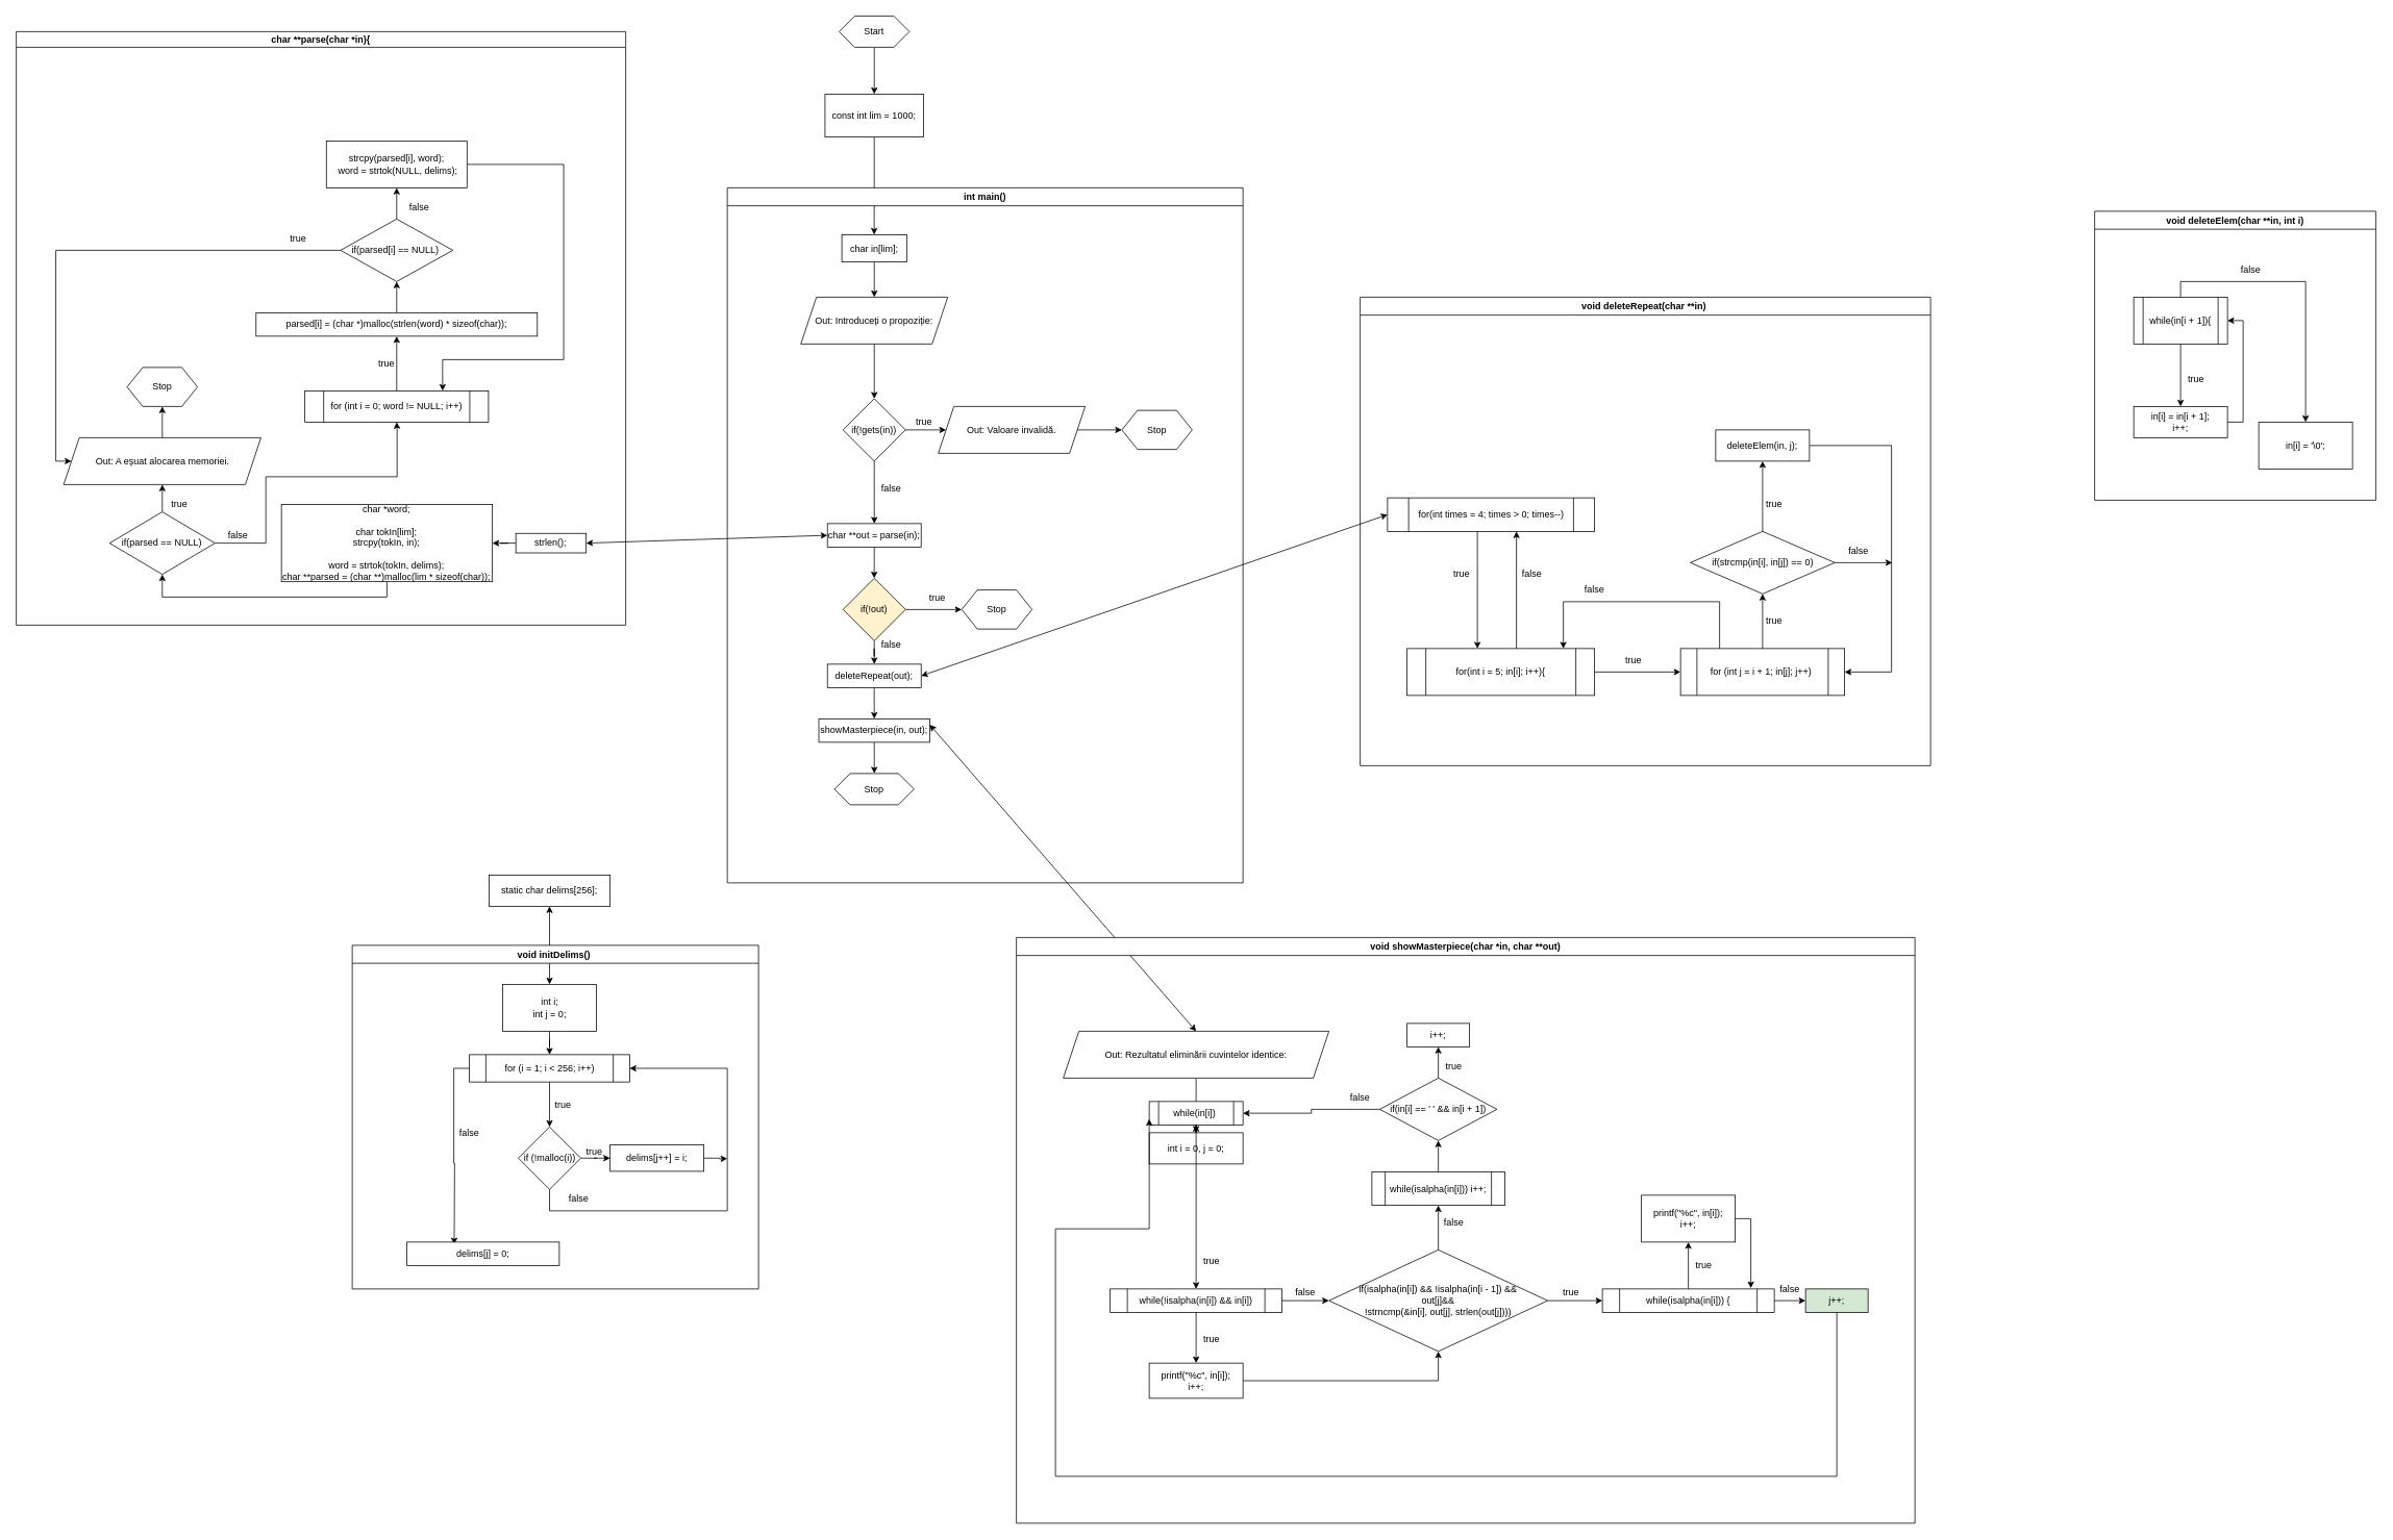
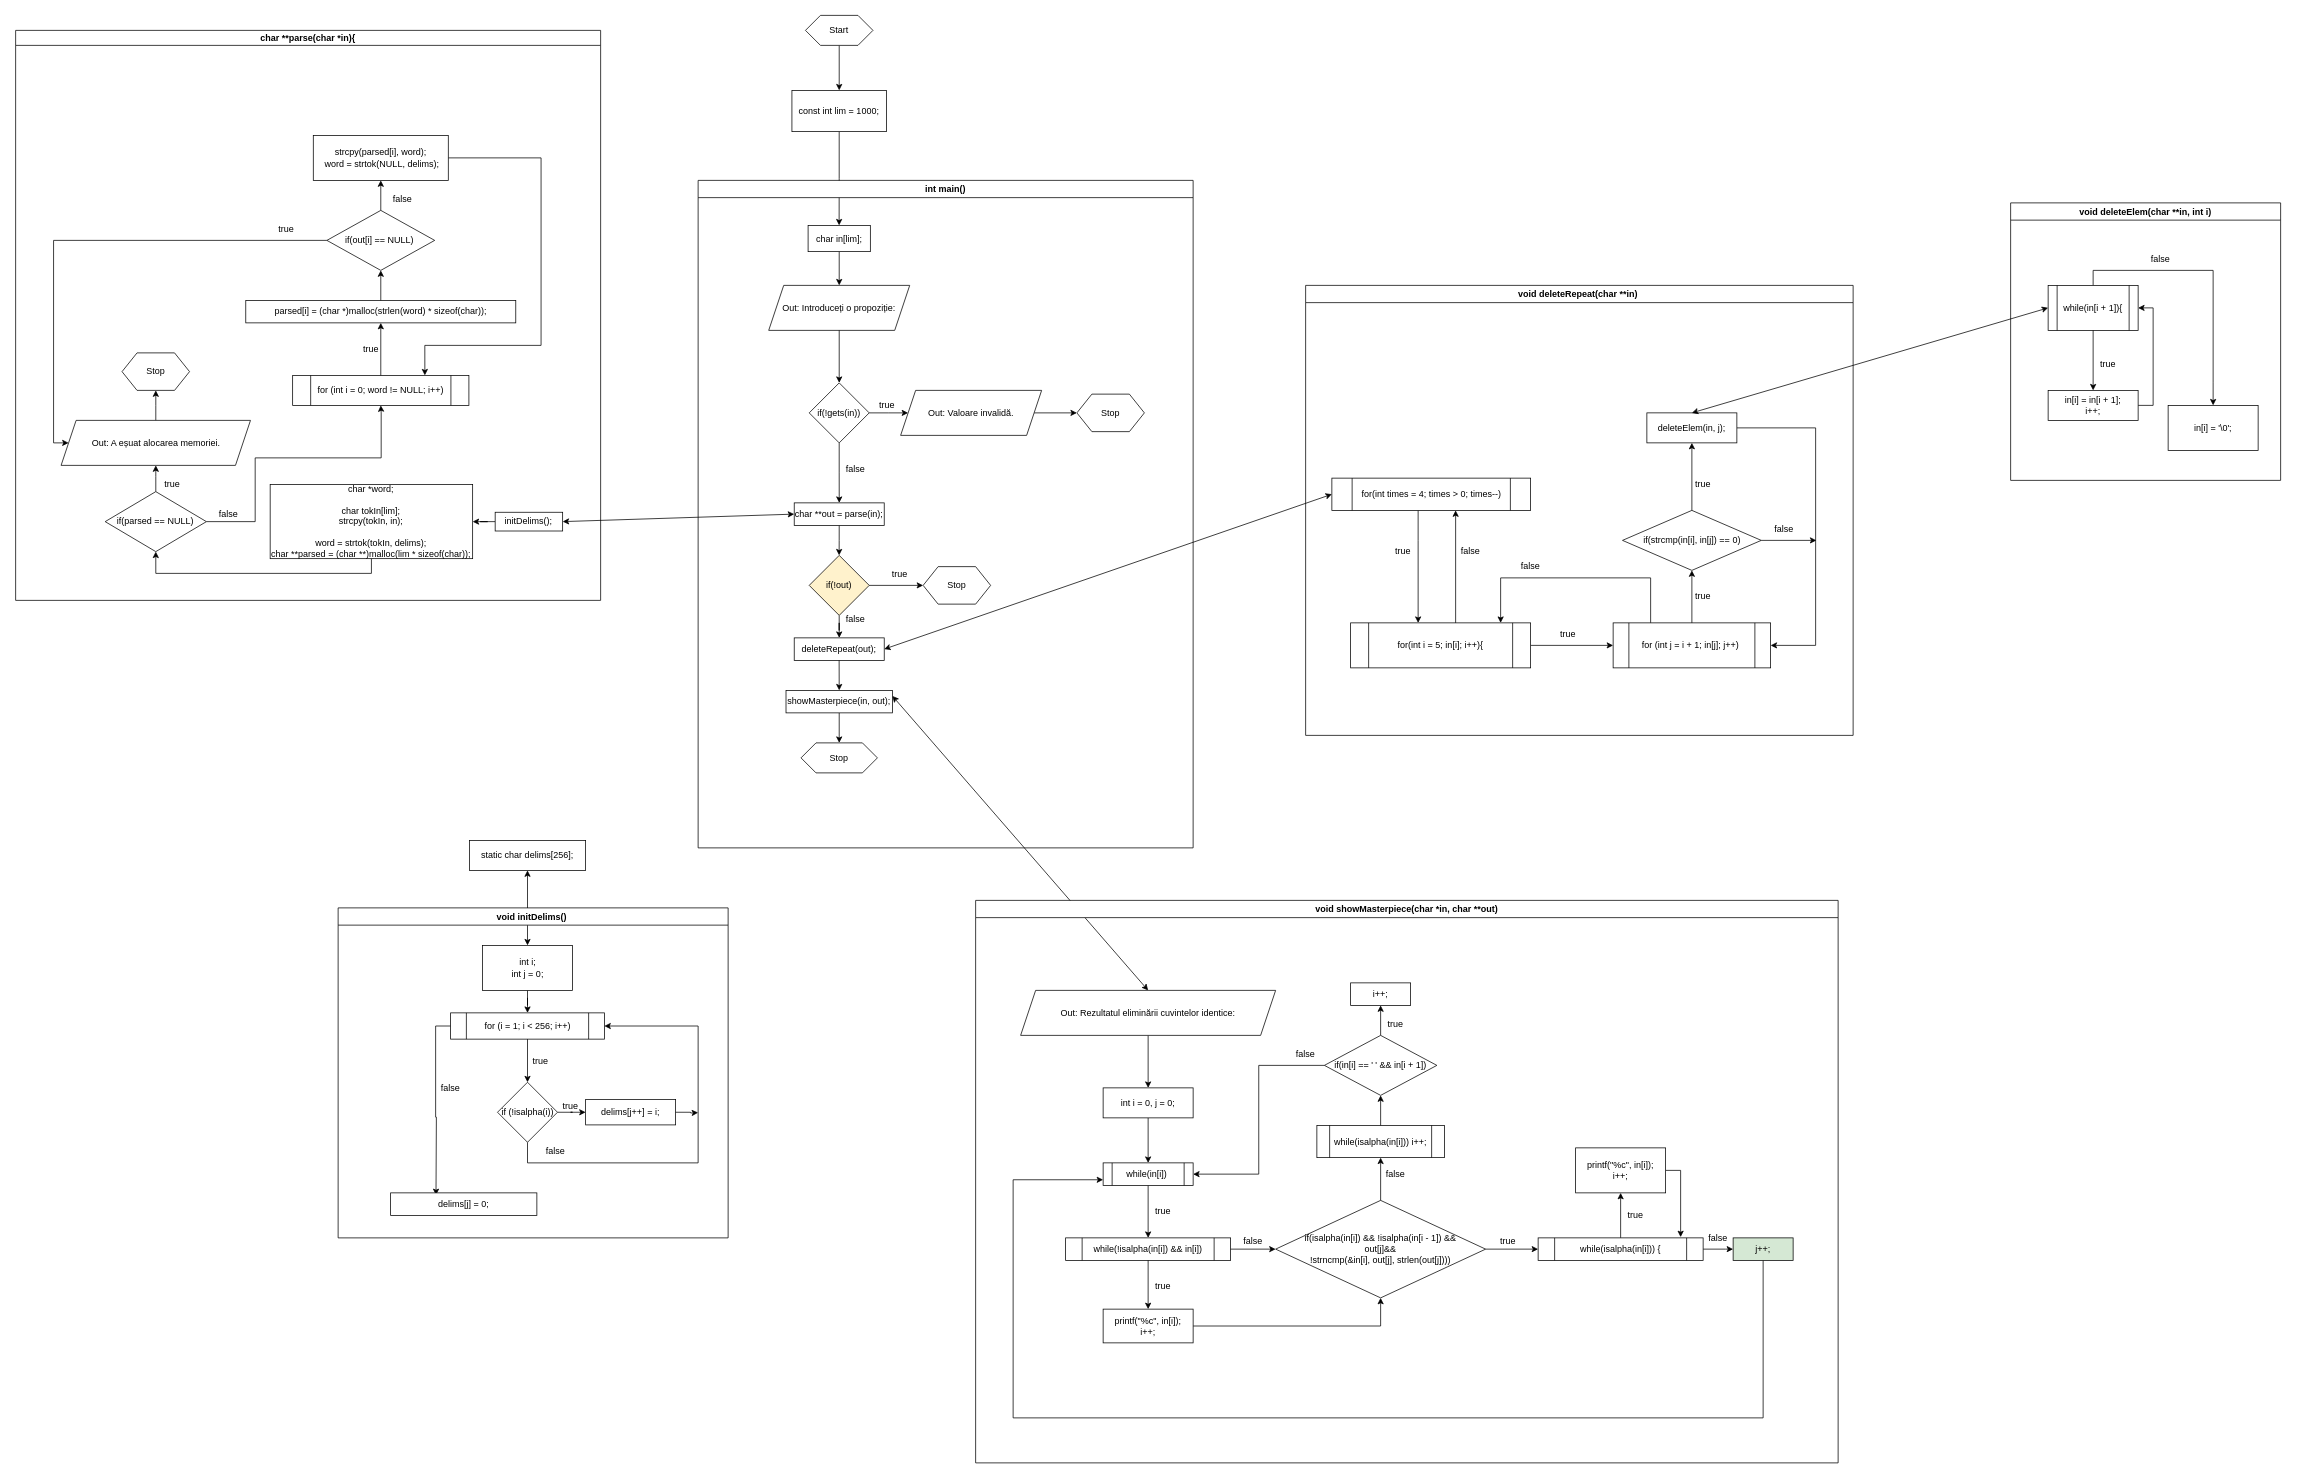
- <mxCell id="50" value="&lt;span style=&quot;font-size: 12px&quot;&gt;if(parsed[i] == NULL)&amp;nbsp;&lt;/span&gt;" style="rhombus;whiteSpace=wrap;html=1;" parent="32" vertex="1"><mxGeometry x="415.01" y="240" width="143.75" height="80" as="geometry" /></mxCell>
+ <mxCell id="50" value="&lt;span style=&quot;font-size: 12px&quot;&gt;if(out[i] == NULL)&amp;nbsp;&lt;/span&gt;" style="rhombus;whiteSpace=wrap;html=1;" parent="32" vertex="1"><mxGeometry x="415.01" y="240" width="143.75" height="80" as="geometry" /></mxCell>
+ <mxCell id="98" value="" style="endArrow=classic;startArrow=classic;html=1;rounded=0;exitX=0.5;exitY=0;exitDx=0;exitDy=0;entryX=0;entryY=0.5;entryDx=0;entryDy=0;" parent="1" source="95" target="101" edge="1"><mxGeometry width="50" height="50" relative="1" as="geometry"><mxPoint x="2380" y="320" as="sourcePoint" /><mxPoint x="2770" y="420" as="targetPoint" /></mxGeometry></mxCell>
- <mxCell id="34" value="&lt;span style=&quot;font-size: 12px&quot;&gt;strlen();&lt;/span&gt;" style="rounded=0;whiteSpace=wrap;html=1;" parent="32" vertex="1"><mxGeometry x="639.38" y="642.5" width="90" height="25" as="geometry" /></mxCell>
+ <mxCell id="34" value="&lt;span style=&quot;font-size: 12px&quot;&gt;initDelims();&lt;/span&gt;" style="rounded=0;whiteSpace=wrap;html=1;" parent="32" vertex="1"><mxGeometry x="639.38" y="642.5" width="90" height="25" as="geometry" /></mxCell>
- <mxCell id="115" value="while(in[i])&amp;nbsp;" style="shape=process;whiteSpace=wrap;html=1;backgroundOutline=1;" parent="109" vertex="1"><mxGeometry x="170" y="210" width="120" height="30" as="geometry" /></mxCell>
+ <mxCell id="115" value="while(in[i])&amp;nbsp;" style="shape=process;whiteSpace=wrap;html=1;backgroundOutline=1;" parent="109" vertex="1"><mxGeometry x="170" y="350" width="120" height="30" as="geometry" /></mxCell>
- <mxCell id="73" value="&lt;span style=&quot;font-size: 12px&quot;&gt;if (!malloc(i))&lt;/span&gt;" style="rhombus;whiteSpace=wrap;html=1;" parent="1" vertex="1"><mxGeometry x="662.5" y="1442.5" width="80" height="80" as="geometry" /></mxCell>
+ <mxCell id="73" value="&lt;span style=&quot;font-size: 12px&quot;&gt;if (!isalpha(i))&lt;/span&gt;" style="rhombus;whiteSpace=wrap;html=1;" parent="1" vertex="1"><mxGeometry x="662.5" y="1442.5" width="80" height="80" as="geometry" /></mxCell>
